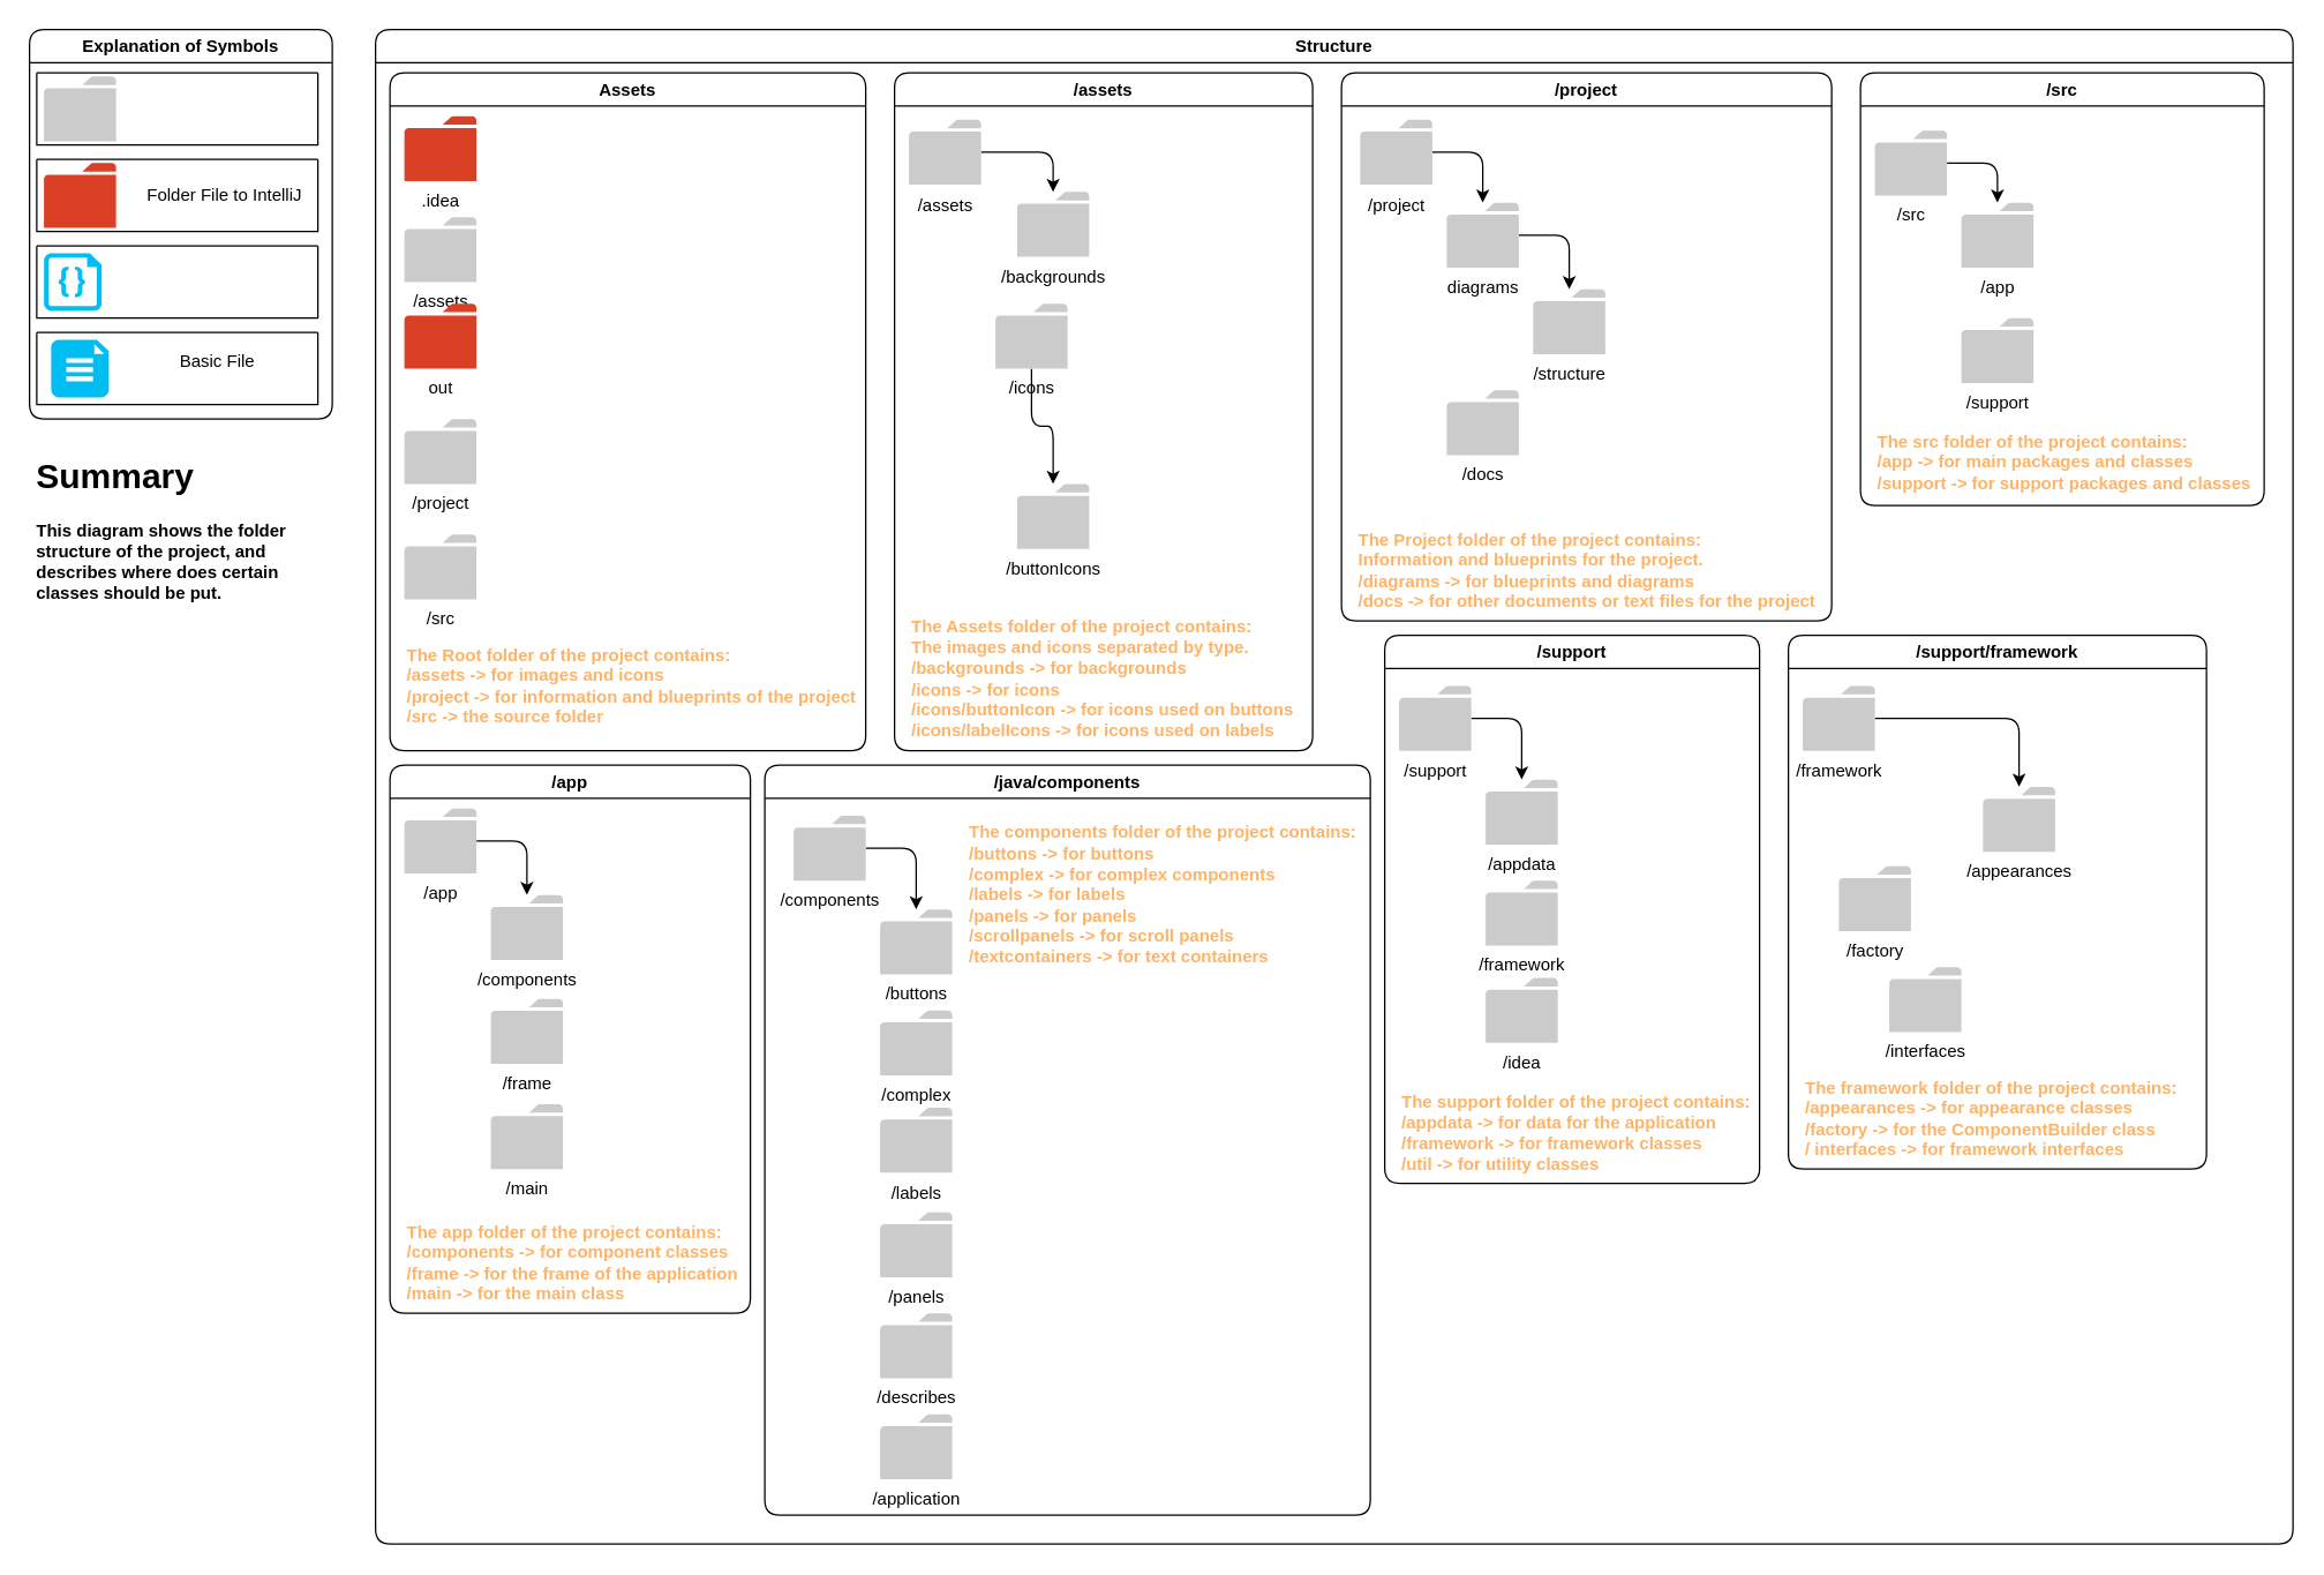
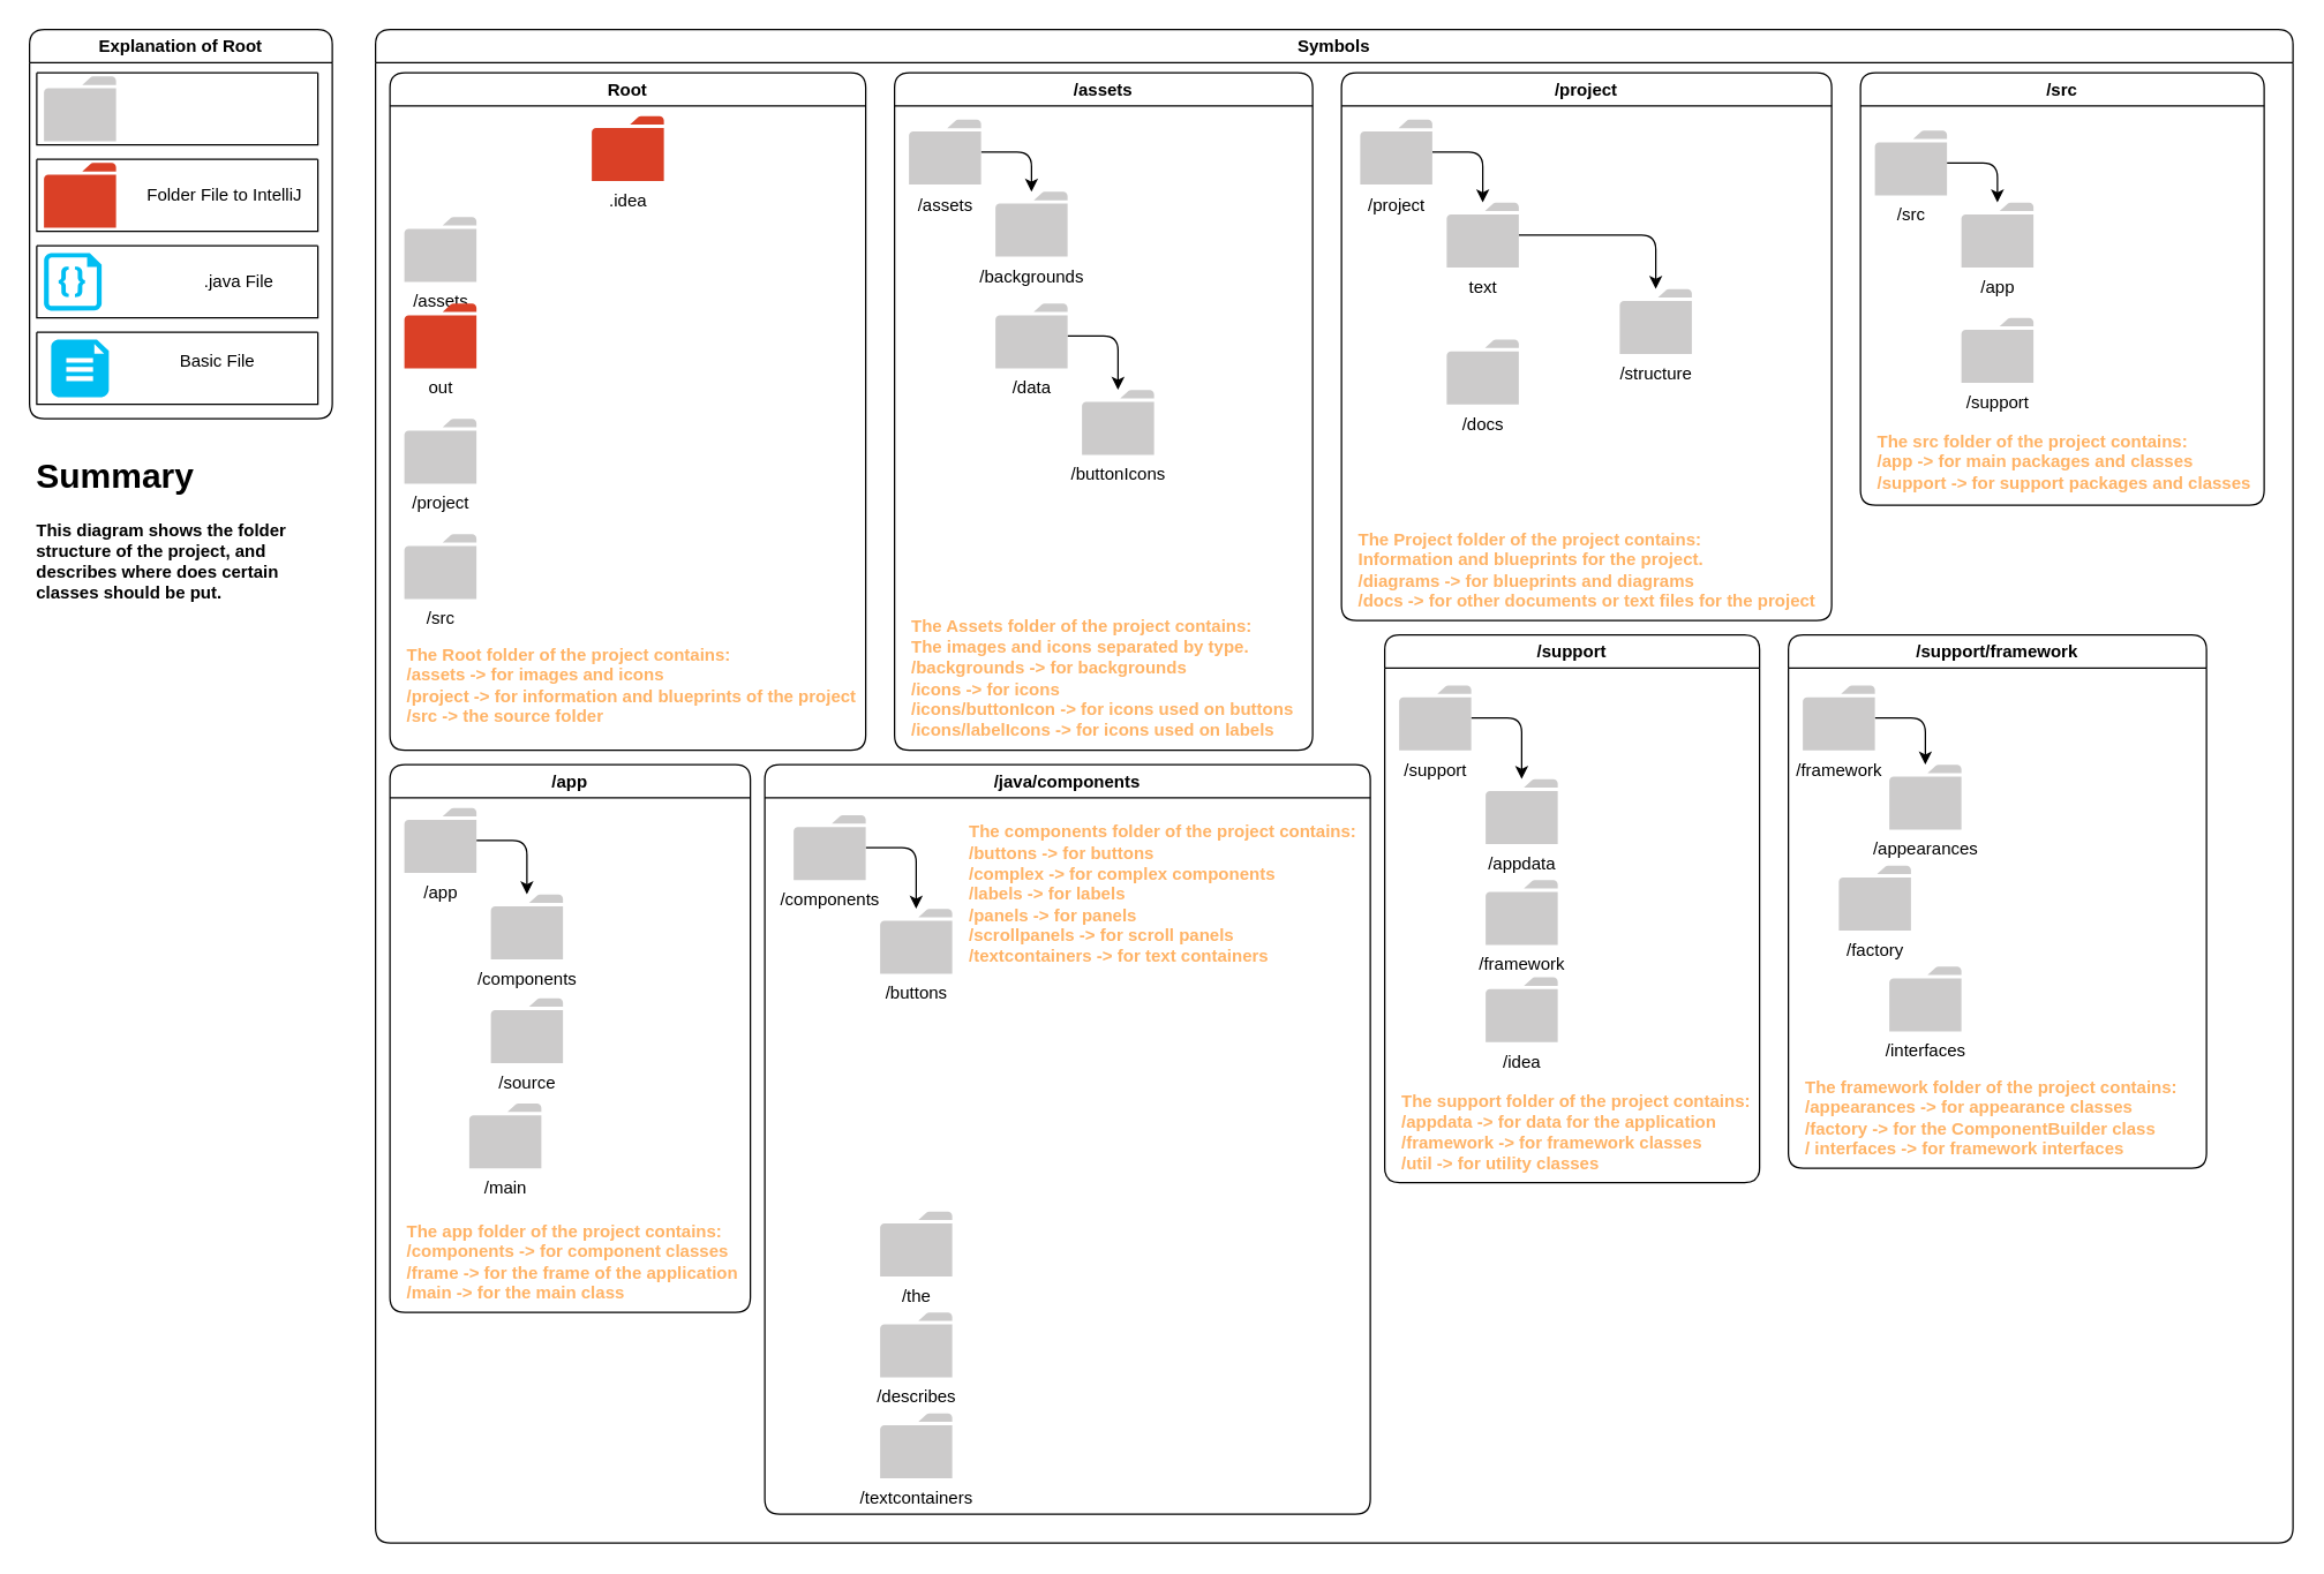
- <mxCell id="2" value="Explanation of Symbols" style="swimlane;whiteSpace=wrap;html=1;labelBackgroundColor=none;swimlaneFillColor=none;shadow=0;rounded=1;" parent="1" vertex="1"><mxGeometry x="20" y="20" width="210" height="270" as="geometry" /></mxCell>
+ <mxCell id="2" value="Explanation of Root" style="swimlane;whiteSpace=wrap;html=1;labelBackgroundColor=none;swimlaneFillColor=none;shadow=0;rounded=1;" parent="1" vertex="1"><mxGeometry x="20" y="20" width="210" height="270" as="geometry" /></mxCell>
- <mxCell id="14" value="Structure" style="swimlane;whiteSpace=wrap;html=1;swimlaneFillColor=none;shadow=0;rounded=1;" parent="1" vertex="1"><mxGeometry x="260" y="20" width="1330" height="1050" as="geometry" /></mxCell>
+ <mxCell id="14" value="Symbols" style="swimlane;whiteSpace=wrap;html=1;swimlaneFillColor=none;shadow=0;rounded=1;" parent="1" vertex="1"><mxGeometry x="260" y="20" width="1330" height="1050" as="geometry" /></mxCell>
- <mxCell id="15" value="Assets" style="swimlane;whiteSpace=wrap;html=1;swimlaneFillColor=none;shadow=0;rounded=1;" parent="14" vertex="1"><mxGeometry x="10" y="30" width="330" height="470" as="geometry" /></mxCell>
+ <mxCell id="15" value="Root" style="swimlane;whiteSpace=wrap;html=1;swimlaneFillColor=none;shadow=0;rounded=1;" parent="14" vertex="1"><mxGeometry x="10" y="30" width="330" height="470" as="geometry" /></mxCell>
- <mxCell id="20" value=".idea" style="pointerEvents=1;shadow=0;dashed=0;html=1;strokeColor=none;labelPosition=center;verticalLabelPosition=bottom;verticalAlign=top;outlineConnect=0;align=center;shape=mxgraph.office.concepts.folder;fillColor=#DA4026;swimlaneFillColor=none;" parent="15" vertex="1"><mxGeometry x="10" y="30" width="50" height="45" as="geometry" /></mxCell>
+ <mxCell id="20" value=".idea" style="pointerEvents=1;shadow=0;dashed=0;html=1;strokeColor=none;labelPosition=center;verticalLabelPosition=bottom;verticalAlign=top;outlineConnect=0;align=center;shape=mxgraph.office.concepts.folder;fillColor=#DA4026;swimlaneFillColor=none;" parent="15" vertex="1"><mxGeometry x="140" y="30" width="50" height="45" as="geometry" /></mxCell>
- <mxCell id="25" value="/backgrounds" style="pointerEvents=1;shadow=0;dashed=0;html=1;strokeColor=none;labelPosition=center;verticalLabelPosition=bottom;verticalAlign=top;outlineConnect=0;align=center;shape=mxgraph.office.concepts.folder;fillColor=#CCCBCB;swimlaneFillColor=none;" parent="22" vertex="1"><mxGeometry x="85" y="82.5" width="50" height="45" as="geometry" /></mxCell>
+ <mxCell id="25" value="/backgrounds" style="pointerEvents=1;shadow=0;dashed=0;html=1;strokeColor=none;labelPosition=center;verticalLabelPosition=bottom;verticalAlign=top;outlineConnect=0;align=center;shape=mxgraph.office.concepts.folder;fillColor=#CCCBCB;swimlaneFillColor=none;" parent="22" vertex="1"><mxGeometry x="70" y="82.5" width="50" height="45" as="geometry" /></mxCell>
+ <mxCell id="10" value=".java File" style="text;html=1;align=center;verticalAlign=middle;resizable=0;points=[];autosize=1;strokeColor=none;fillColor=none;swimlaneFillColor=none;shadow=0;" parent="8" vertex="1"><mxGeometry x="105" y="10" width="70" height="30" as="geometry" /></mxCell>
- <mxCell id="34" value="diagrams" style="pointerEvents=1;shadow=0;dashed=0;html=1;strokeColor=none;labelPosition=center;verticalLabelPosition=bottom;verticalAlign=top;outlineConnect=0;align=center;shape=mxgraph.office.concepts.folder;fillColor=#CCCBCB;swimlaneFillColor=none;" parent="30" vertex="1"><mxGeometry x="73" y="90" width="50" height="45" as="geometry" /></mxCell>
+ <mxCell id="34" value="text" style="pointerEvents=1;shadow=0;dashed=0;html=1;strokeColor=none;labelPosition=center;verticalLabelPosition=bottom;verticalAlign=top;outlineConnect=0;align=center;shape=mxgraph.office.concepts.folder;fillColor=#CCCBCB;swimlaneFillColor=none;" parent="30" vertex="1"><mxGeometry x="73" y="90" width="50" height="45" as="geometry" /></mxCell>
- <mxCell id="35" value="/structure" style="pointerEvents=1;shadow=0;dashed=0;html=1;strokeColor=none;labelPosition=center;verticalLabelPosition=bottom;verticalAlign=top;outlineConnect=0;align=center;shape=mxgraph.office.concepts.folder;fillColor=#CCCBCB;swimlaneFillColor=none;" parent="30" vertex="1"><mxGeometry x="133" y="150" width="50" height="45" as="geometry" /></mxCell>
+ <mxCell id="35" value="/structure" style="pointerEvents=1;shadow=0;dashed=0;html=1;strokeColor=none;labelPosition=center;verticalLabelPosition=bottom;verticalAlign=top;outlineConnect=0;align=center;shape=mxgraph.office.concepts.folder;fillColor=#CCCBCB;swimlaneFillColor=none;" parent="30" vertex="1"><mxGeometry x="193" y="150" width="50" height="45" as="geometry" /></mxCell>
- <mxCell id="27" value="/icons" style="pointerEvents=1;shadow=0;dashed=0;html=1;strokeColor=none;labelPosition=center;verticalLabelPosition=bottom;verticalAlign=top;outlineConnect=0;align=center;shape=mxgraph.office.concepts.folder;fillColor=#CCCBCB;swimlaneFillColor=none;" parent="22" vertex="1"><mxGeometry x="70" y="160" width="50" height="45" as="geometry" /></mxCell>
+ <mxCell id="27" value="/data" style="pointerEvents=1;shadow=0;dashed=0;html=1;strokeColor=none;labelPosition=center;verticalLabelPosition=bottom;verticalAlign=top;outlineConnect=0;align=center;shape=mxgraph.office.concepts.folder;fillColor=#CCCBCB;swimlaneFillColor=none;" parent="22" vertex="1"><mxGeometry x="70" y="160" width="50" height="45" as="geometry" /></mxCell>
- <mxCell id="36" value="/docs" style="pointerEvents=1;shadow=0;dashed=0;html=1;strokeColor=none;labelPosition=center;verticalLabelPosition=bottom;verticalAlign=top;outlineConnect=0;align=center;shape=mxgraph.office.concepts.folder;fillColor=#CCCBCB;swimlaneFillColor=none;" parent="30" vertex="1"><mxGeometry x="73" y="220" width="50" height="45" as="geometry" /></mxCell>
+ <mxCell id="36" value="/docs" style="pointerEvents=1;shadow=0;dashed=0;html=1;strokeColor=none;labelPosition=center;verticalLabelPosition=bottom;verticalAlign=top;outlineConnect=0;align=center;shape=mxgraph.office.concepts.folder;fillColor=#CCCBCB;swimlaneFillColor=none;" parent="30" vertex="1"><mxGeometry x="73" y="185" width="50" height="45" as="geometry" /></mxCell>
- <mxCell id="28" value="/buttonIcons" style="pointerEvents=1;shadow=0;dashed=0;html=1;strokeColor=none;labelPosition=center;verticalLabelPosition=bottom;verticalAlign=top;outlineConnect=0;align=center;shape=mxgraph.office.concepts.folder;fillColor=#CCCBCB;swimlaneFillColor=none;" parent="22" vertex="1"><mxGeometry x="85" y="285" width="50" height="45" as="geometry" /></mxCell>
+ <mxCell id="28" value="/buttonIcons" style="pointerEvents=1;shadow=0;dashed=0;html=1;strokeColor=none;labelPosition=center;verticalLabelPosition=bottom;verticalAlign=top;outlineConnect=0;align=center;shape=mxgraph.office.concepts.folder;fillColor=#CCCBCB;swimlaneFillColor=none;" parent="22" vertex="1"><mxGeometry x="130" y="220" width="50" height="45" as="geometry" /></mxCell>
- <mxCell id="71" value="/appearances" style="pointerEvents=1;shadow=0;dashed=0;html=1;strokeColor=none;labelPosition=center;verticalLabelPosition=bottom;verticalAlign=top;outlineConnect=0;align=center;shape=mxgraph.office.concepts.folder;fillColor=#CCCBCB;swimlaneFillColor=none;" parent="68" vertex="1"><mxGeometry x="135" y="105" width="50" height="45" as="geometry" /></mxCell>
+ <mxCell id="71" value="/appearances" style="pointerEvents=1;shadow=0;dashed=0;html=1;strokeColor=none;labelPosition=center;verticalLabelPosition=bottom;verticalAlign=top;outlineConnect=0;align=center;shape=mxgraph.office.concepts.folder;fillColor=#CCCBCB;swimlaneFillColor=none;" parent="68" vertex="1"><mxGeometry x="70" y="90" width="50" height="45" as="geometry" /></mxCell>
- <mxCell id="55" value="/complex" style="pointerEvents=1;shadow=0;dashed=0;html=1;strokeColor=none;labelPosition=center;verticalLabelPosition=bottom;verticalAlign=top;outlineConnect=0;align=center;shape=mxgraph.office.concepts.folder;fillColor=#CCCBCB;swimlaneFillColor=none;" parent="51" vertex="1"><mxGeometry x="80" y="170" width="50" height="45" as="geometry" /></mxCell>
- <mxCell id="48" value="/frame" style="pointerEvents=1;shadow=0;dashed=0;html=1;strokeColor=none;labelPosition=center;verticalLabelPosition=bottom;verticalAlign=top;outlineConnect=0;align=center;shape=mxgraph.office.concepts.folder;fillColor=#CCCBCB;swimlaneFillColor=none;" parent="44" vertex="1"><mxGeometry x="70" y="162" width="50" height="45" as="geometry" /></mxCell>
+ <mxCell id="48" value="/source" style="pointerEvents=1;shadow=0;dashed=0;html=1;strokeColor=none;labelPosition=center;verticalLabelPosition=bottom;verticalAlign=top;outlineConnect=0;align=center;shape=mxgraph.office.concepts.folder;fillColor=#CCCBCB;swimlaneFillColor=none;" parent="44" vertex="1"><mxGeometry x="70" y="162" width="50" height="45" as="geometry" /></mxCell>
- <mxCell id="49" value="/main" style="pointerEvents=1;shadow=0;dashed=0;html=1;strokeColor=none;labelPosition=center;verticalLabelPosition=bottom;verticalAlign=top;outlineConnect=0;align=center;shape=mxgraph.office.concepts.folder;fillColor=#CCCBCB;swimlaneFillColor=none;" parent="44" vertex="1"><mxGeometry x="70" y="235" width="50" height="45" as="geometry" /></mxCell>
+ <mxCell id="49" value="/main" style="pointerEvents=1;shadow=0;dashed=0;html=1;strokeColor=none;labelPosition=center;verticalLabelPosition=bottom;verticalAlign=top;outlineConnect=0;align=center;shape=mxgraph.office.concepts.folder;fillColor=#CCCBCB;swimlaneFillColor=none;" parent="44" vertex="1"><mxGeometry x="55" y="235" width="50" height="45" as="geometry" /></mxCell>
- <mxCell id="56" value="/labels" style="pointerEvents=1;shadow=0;dashed=0;html=1;strokeColor=none;labelPosition=center;verticalLabelPosition=bottom;verticalAlign=top;outlineConnect=0;align=center;shape=mxgraph.office.concepts.folder;fillColor=#CCCBCB;swimlaneFillColor=none;" parent="51" vertex="1"><mxGeometry x="80" y="237.5" width="50" height="45" as="geometry" /></mxCell>
- <mxCell id="57" value="/panels" style="pointerEvents=1;shadow=0;dashed=0;html=1;strokeColor=none;labelPosition=center;verticalLabelPosition=bottom;verticalAlign=top;outlineConnect=0;align=center;shape=mxgraph.office.concepts.folder;fillColor=#CCCBCB;swimlaneFillColor=none;" parent="51" vertex="1"><mxGeometry x="80" y="310" width="50" height="45" as="geometry" /></mxCell>
+ <mxCell id="57" value="/the" style="pointerEvents=1;shadow=0;dashed=0;html=1;strokeColor=none;labelPosition=center;verticalLabelPosition=bottom;verticalAlign=top;outlineConnect=0;align=center;shape=mxgraph.office.concepts.folder;fillColor=#CCCBCB;swimlaneFillColor=none;" parent="51" vertex="1"><mxGeometry x="80" y="310" width="50" height="45" as="geometry" /></mxCell>
- <mxCell id="59" value="/application" style="pointerEvents=1;shadow=0;dashed=0;html=1;strokeColor=none;labelPosition=center;verticalLabelPosition=bottom;verticalAlign=top;outlineConnect=0;align=center;shape=mxgraph.office.concepts.folder;fillColor=#CCCBCB;swimlaneFillColor=none;" parent="51" vertex="1"><mxGeometry x="80" y="450" width="50" height="45" as="geometry" /></mxCell>
+ <mxCell id="59" value="/textcontainers" style="pointerEvents=1;shadow=0;dashed=0;html=1;strokeColor=none;labelPosition=center;verticalLabelPosition=bottom;verticalAlign=top;outlineConnect=0;align=center;shape=mxgraph.office.concepts.folder;fillColor=#CCCBCB;swimlaneFillColor=none;" parent="51" vertex="1"><mxGeometry x="80" y="450" width="50" height="45" as="geometry" /></mxCell>
